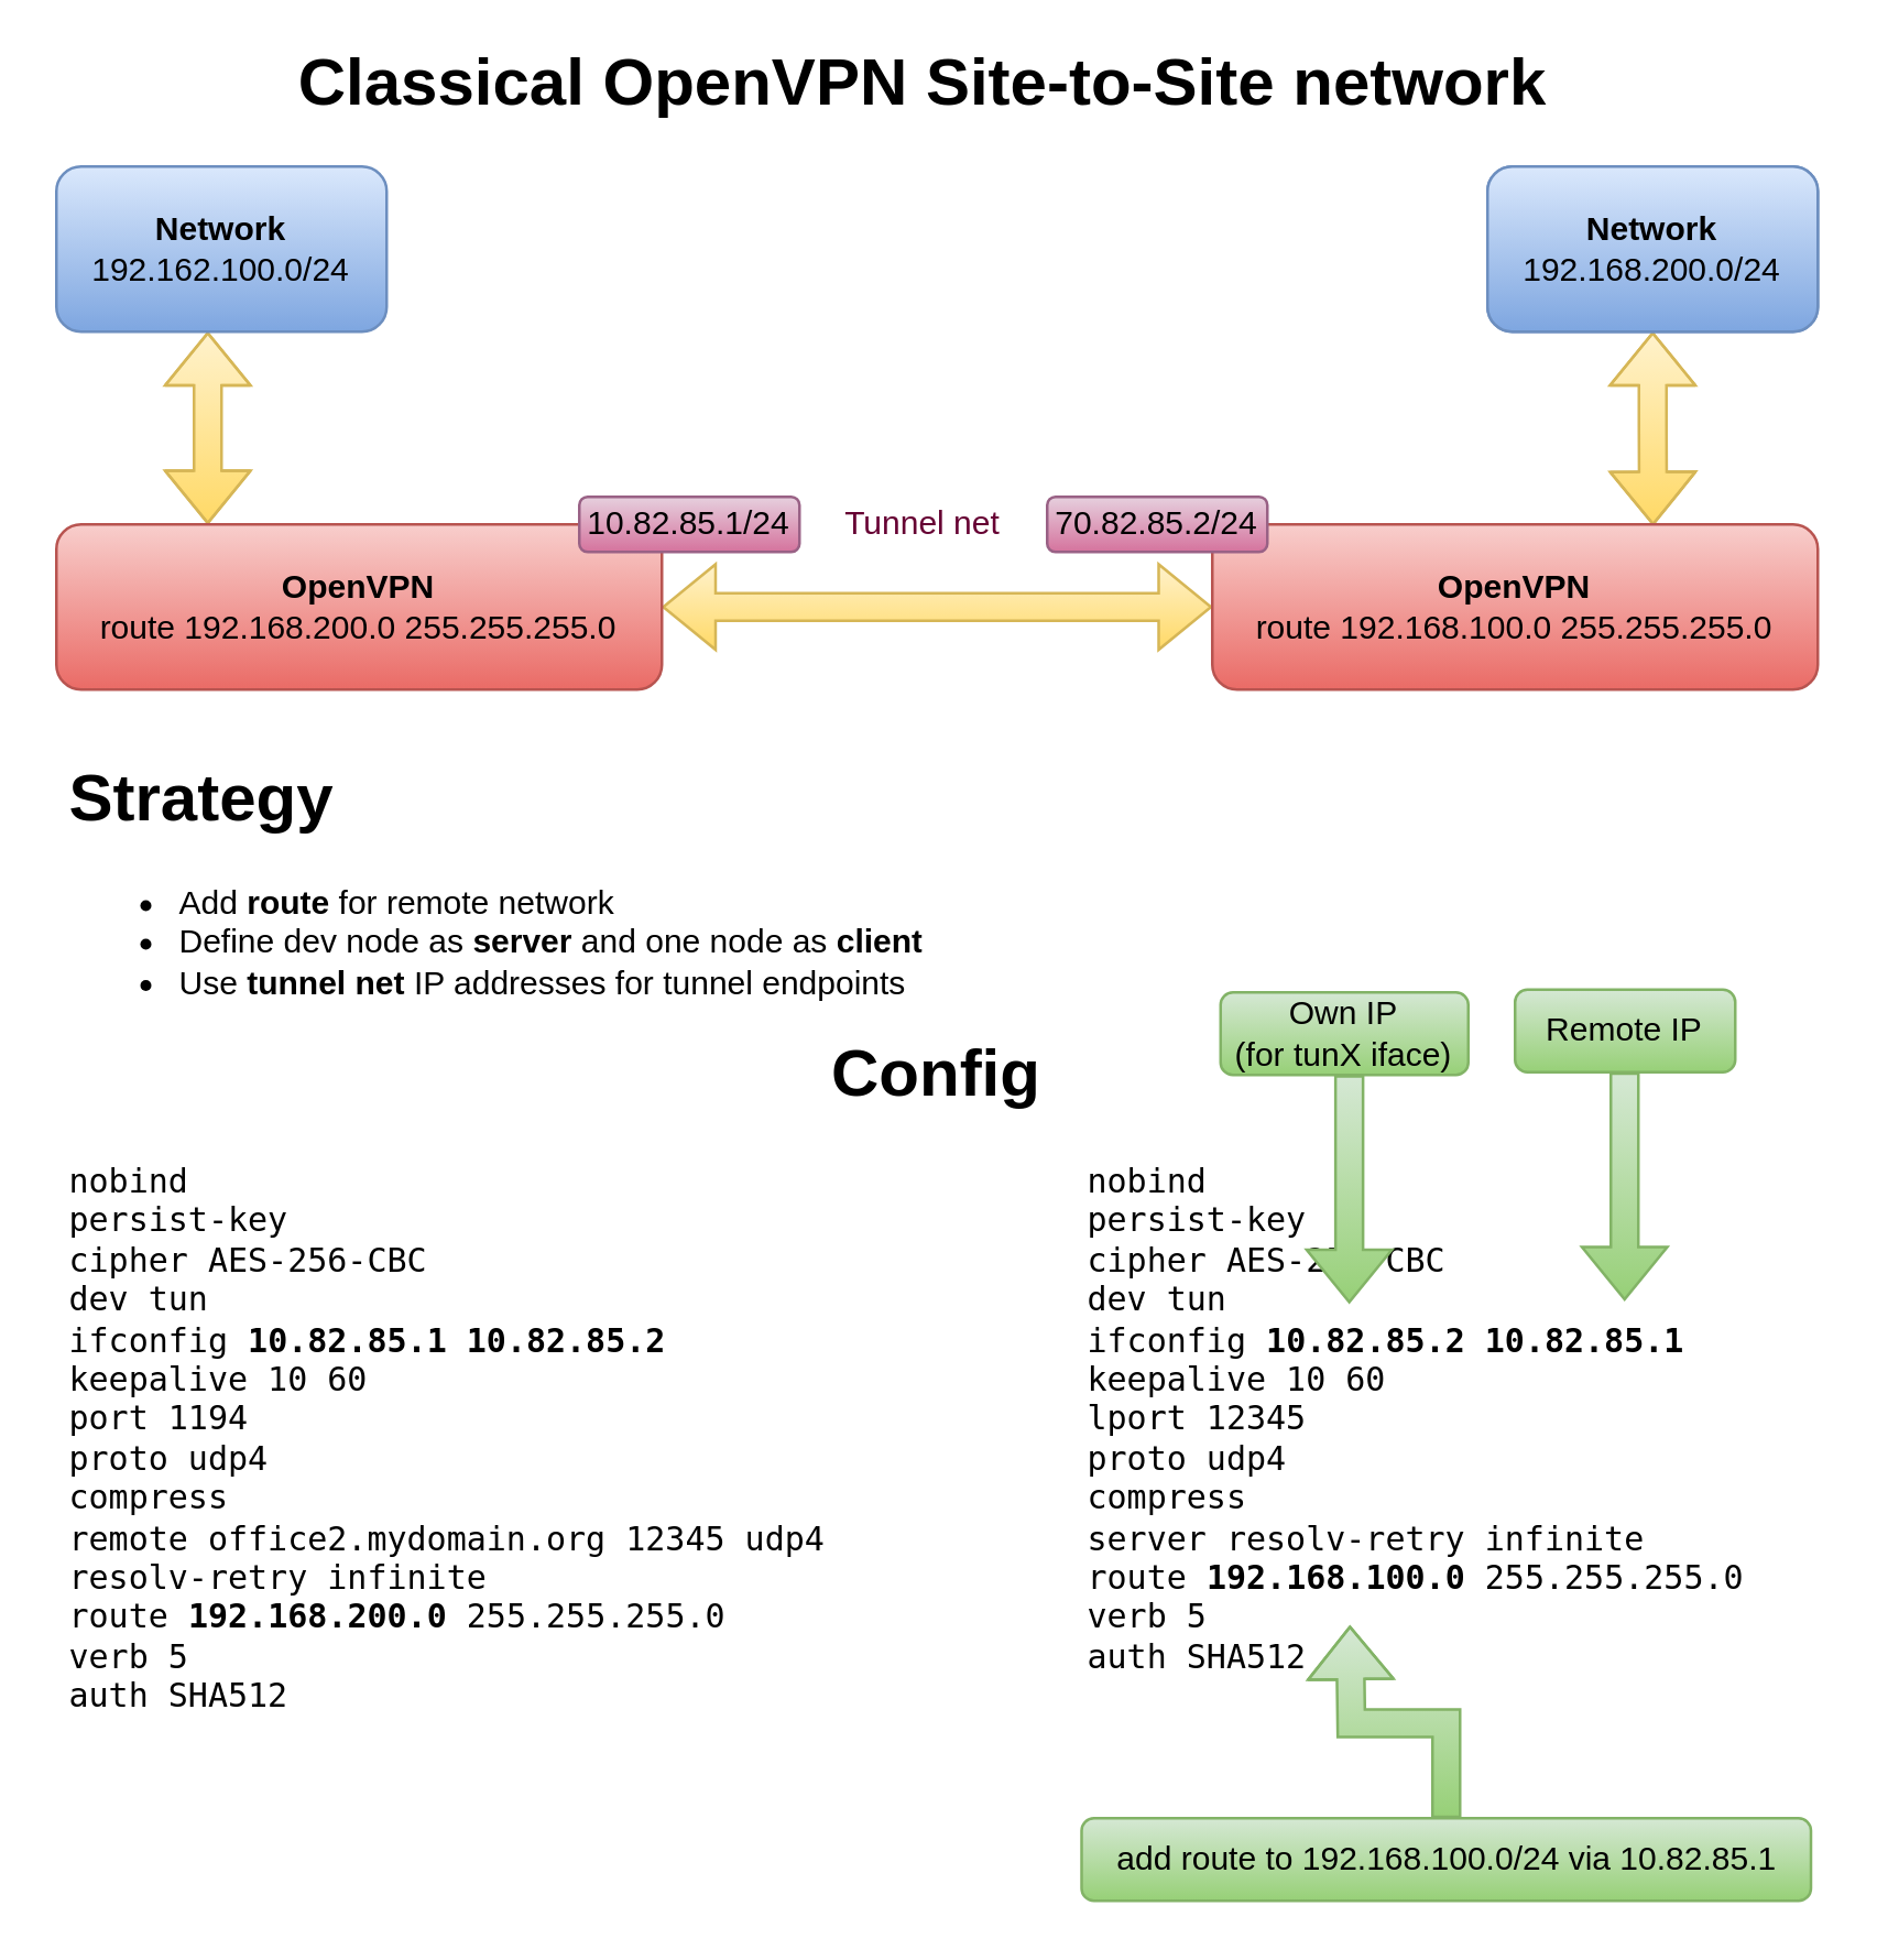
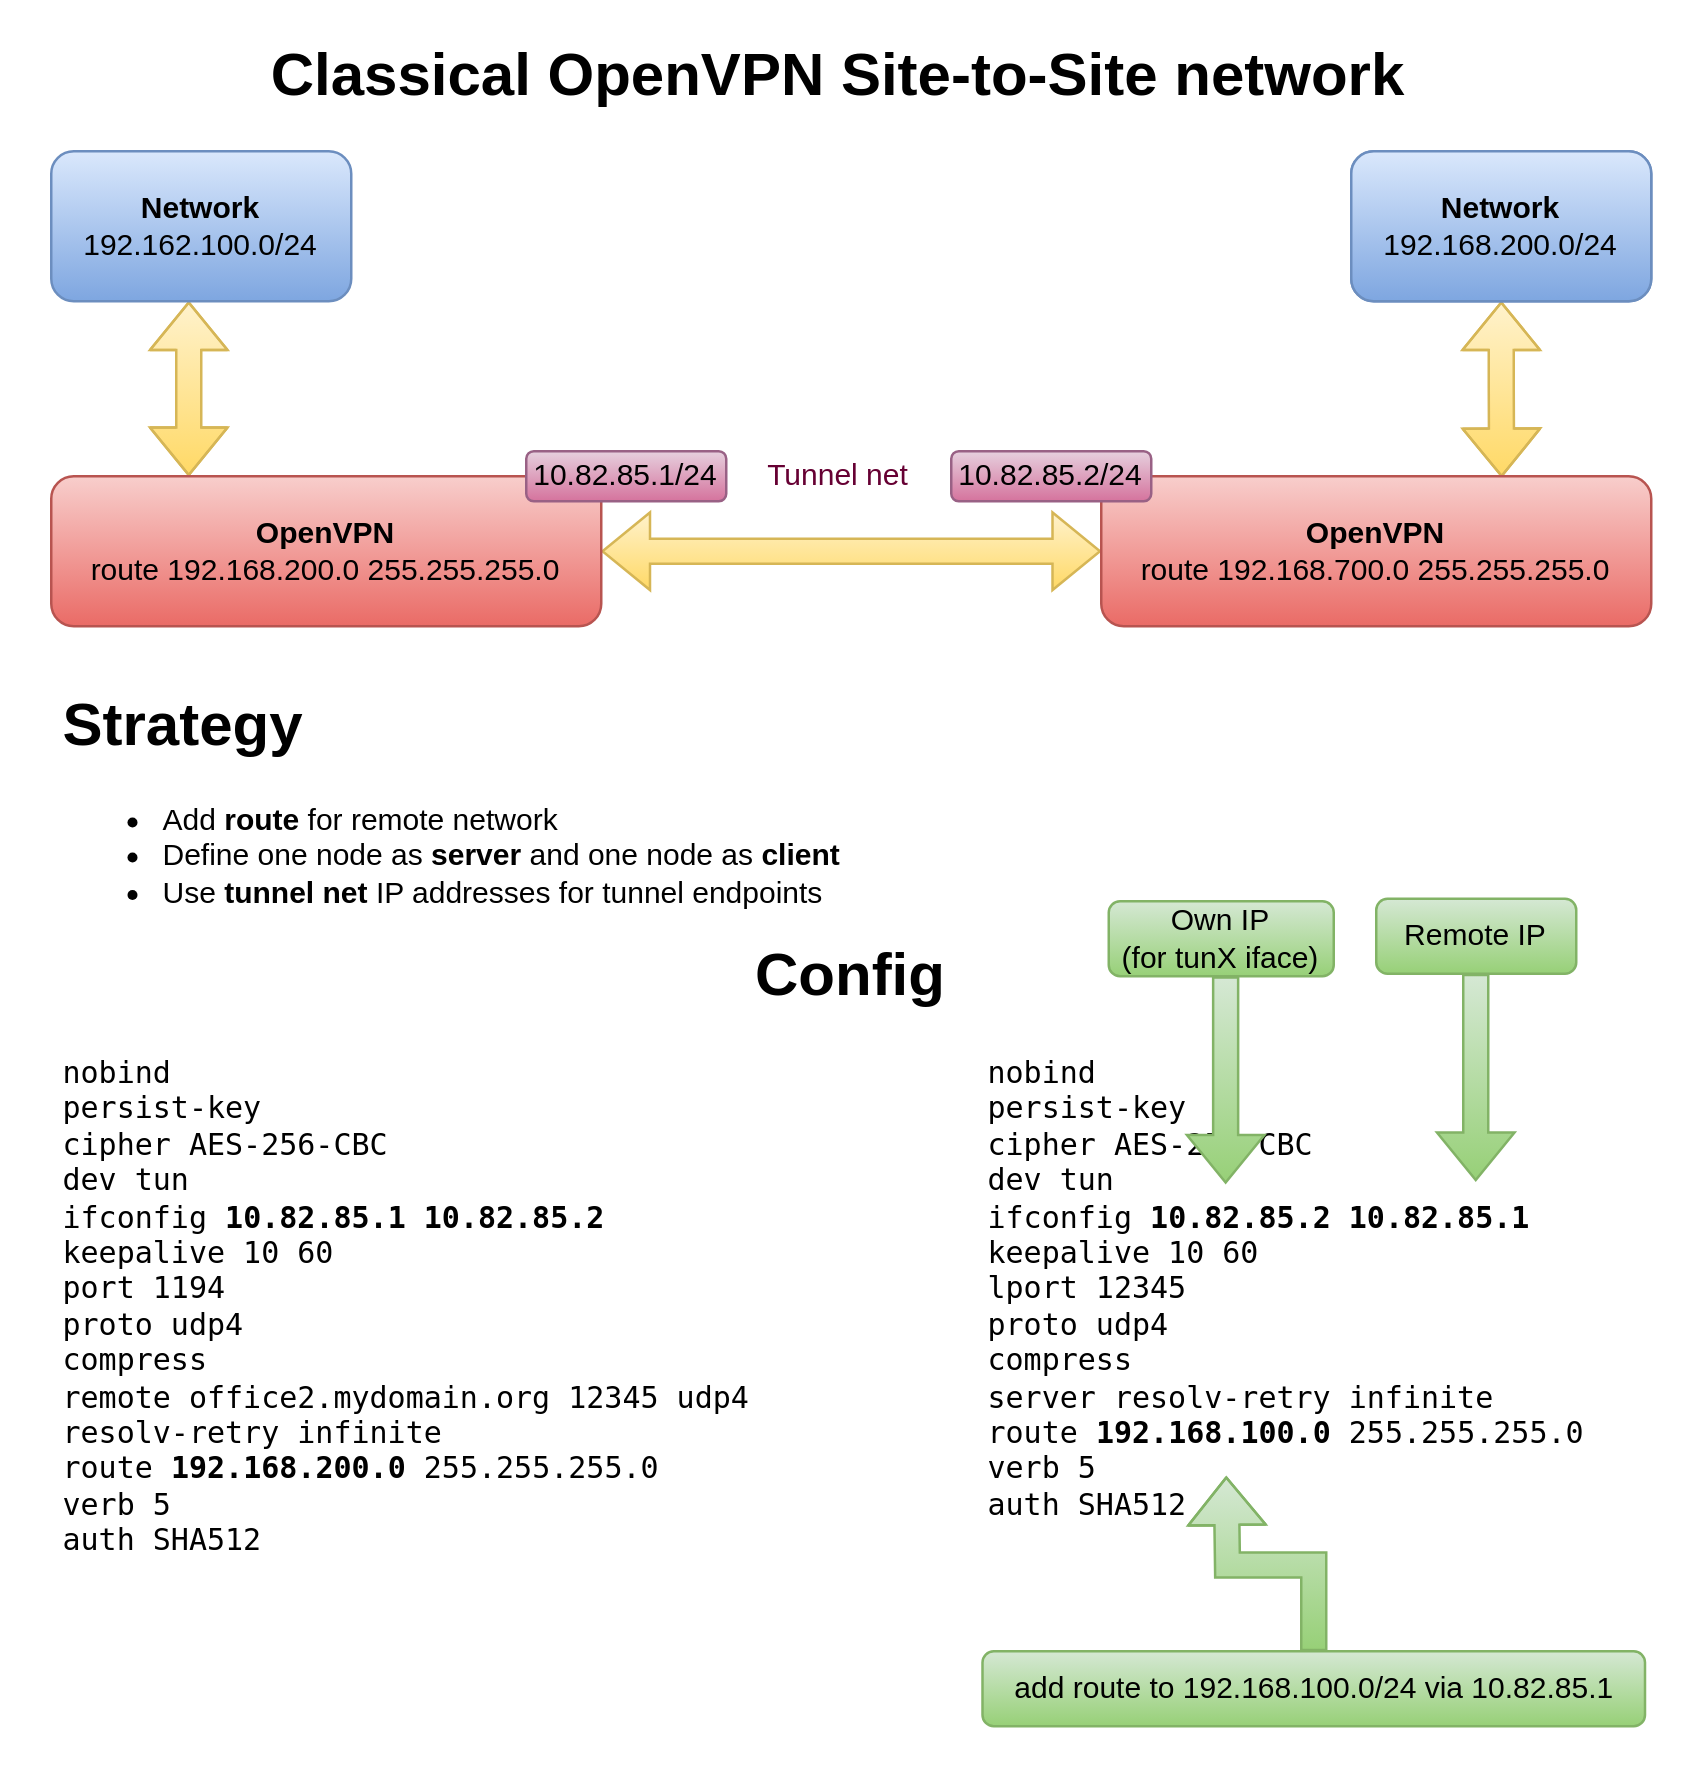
- <mxCell id="11" value="70.82.85.2/24" style="rounded=1;whiteSpace=wrap;html=1;gradientColor=#d5739d;fillColor=#e6d0de;strokeColor=#996185;" parent="1" vertex="1"><mxGeometry x="380" y="180" width="80" height="20" as="geometry" /></mxCell>
+ <mxCell id="11" value="10.82.85.2/24" style="rounded=1;whiteSpace=wrap;html=1;gradientColor=#d5739d;fillColor=#e6d0de;strokeColor=#996185;" parent="1" vertex="1"><mxGeometry x="380" y="180" width="80" height="20" as="geometry" /></mxCell>
- <mxCell id="8" value="&lt;b&gt;OpenVPN&lt;/b&gt;&lt;br&gt;route 192.168.100.0 255.255.255.0" style="rounded=1;whiteSpace=wrap;html=1;gradientColor=#ea6b66;fillColor=#f8cecc;strokeColor=#b85450;" parent="1" vertex="1"><mxGeometry x="440" y="190" width="220" height="60" as="geometry" /></mxCell>
+ <mxCell id="8" value="&lt;b&gt;OpenVPN&lt;/b&gt;&lt;br&gt;route 192.168.700.0 255.255.255.0" style="rounded=1;whiteSpace=wrap;html=1;gradientColor=#ea6b66;fillColor=#f8cecc;strokeColor=#b85450;" parent="1" vertex="1"><mxGeometry x="440" y="190" width="220" height="60" as="geometry" /></mxCell>
- <mxCell id="13" value="&lt;h1&gt;Strategy&lt;/h1&gt;&lt;p&gt;&lt;/p&gt;&lt;ul&gt;&lt;li&gt;Add &lt;b&gt;route&lt;/b&gt;&amp;nbsp;for remote network&lt;/li&gt;&lt;li&gt;Define dev node as &lt;b&gt;server&lt;/b&gt; and one node as &lt;b&gt;client&lt;/b&gt;&lt;/li&gt;&lt;li&gt;Use &lt;b&gt;tunnel net &lt;/b&gt;IP addresses&lt;b&gt;&amp;nbsp;&lt;/b&gt;for tunnel endpoints&lt;/li&gt;&lt;/ul&gt;&lt;p&gt;&lt;/p&gt;" style="text;html=1;strokeColor=none;fillColor=none;spacing=5;spacingTop=-20;whiteSpace=wrap;overflow=hidden;rounded=0;" parent="1" vertex="1"><mxGeometry x="20" y="270" width="640" height="110" as="geometry" /></mxCell>
+ <mxCell id="13" value="&lt;h1&gt;Strategy&lt;/h1&gt;&lt;p&gt;&lt;/p&gt;&lt;ul&gt;&lt;li&gt;Add &lt;b&gt;route&lt;/b&gt;&amp;nbsp;for remote network&lt;/li&gt;&lt;li&gt;Define one node as &lt;b&gt;server&lt;/b&gt; and one node as &lt;b&gt;client&lt;/b&gt;&lt;/li&gt;&lt;li&gt;Use &lt;b&gt;tunnel net &lt;/b&gt;IP addresses&lt;b&gt;&amp;nbsp;&lt;/b&gt;for tunnel endpoints&lt;/li&gt;&lt;/ul&gt;&lt;p&gt;&lt;/p&gt;" style="text;html=1;strokeColor=none;fillColor=none;spacing=5;spacingTop=-20;whiteSpace=wrap;overflow=hidden;rounded=0;" parent="1" vertex="1"><mxGeometry x="20" y="270" width="640" height="110" as="geometry" /></mxCell>
